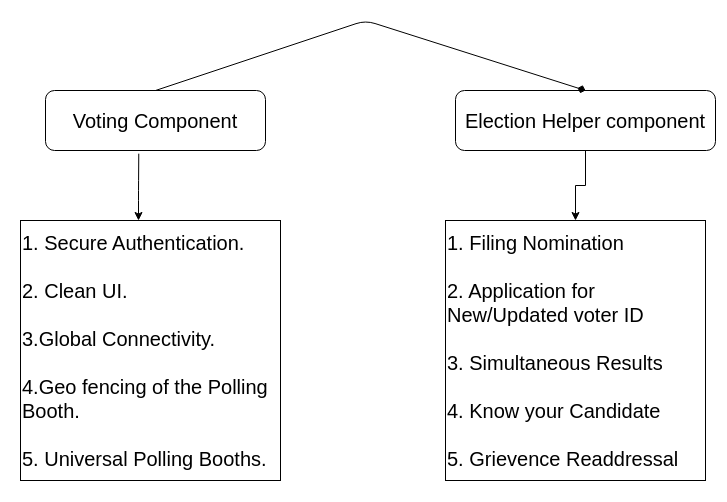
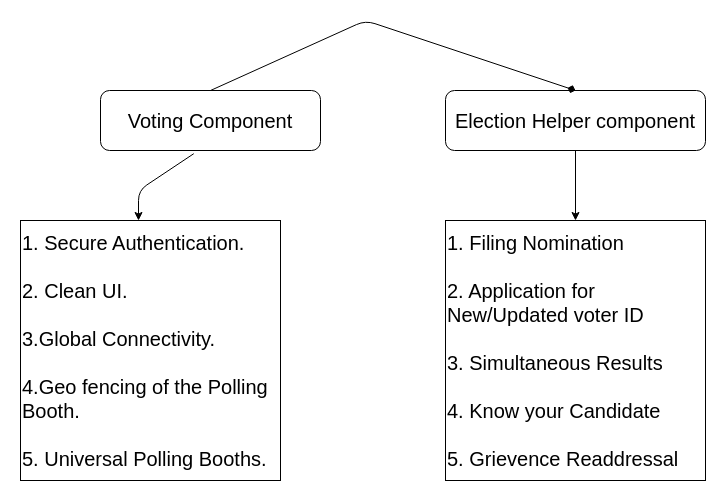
- <mxCell id="2" value="&lt;font style=&quot;font-size: 20px&quot;&gt;Voting Component&lt;/font&gt;" style="rounded=1;whiteSpace=wrap;html=1;" vertex="1" parent="1"><mxGeometry x="45" y="90" width="220" height="60" as="geometry" /></mxCell>
+ <mxCell id="2" value="&lt;font style=&quot;font-size: 20px&quot;&gt;Voting Component&lt;/font&gt;" style="rounded=1;whiteSpace=wrap;html=1;" vertex="1" parent="1"><mxGeometry x="100" y="90" width="220" height="60" as="geometry" /></mxCell>
- <mxCell id="4" value="&lt;font style=&quot;font-size: 20px&quot;&gt;Election Helper component&lt;/font&gt;" style="rounded=1;whiteSpace=wrap;html=1;" vertex="1" parent="1"><mxGeometry x="455" y="90" width="260" height="60" as="geometry" /></mxCell>
+ <mxCell id="4" value="&lt;font style=&quot;font-size: 20px&quot;&gt;Election Helper component&lt;/font&gt;" style="rounded=1;whiteSpace=wrap;html=1;" vertex="1" parent="1"><mxGeometry x="445" y="90" width="260" height="60" as="geometry" /></mxCell>
